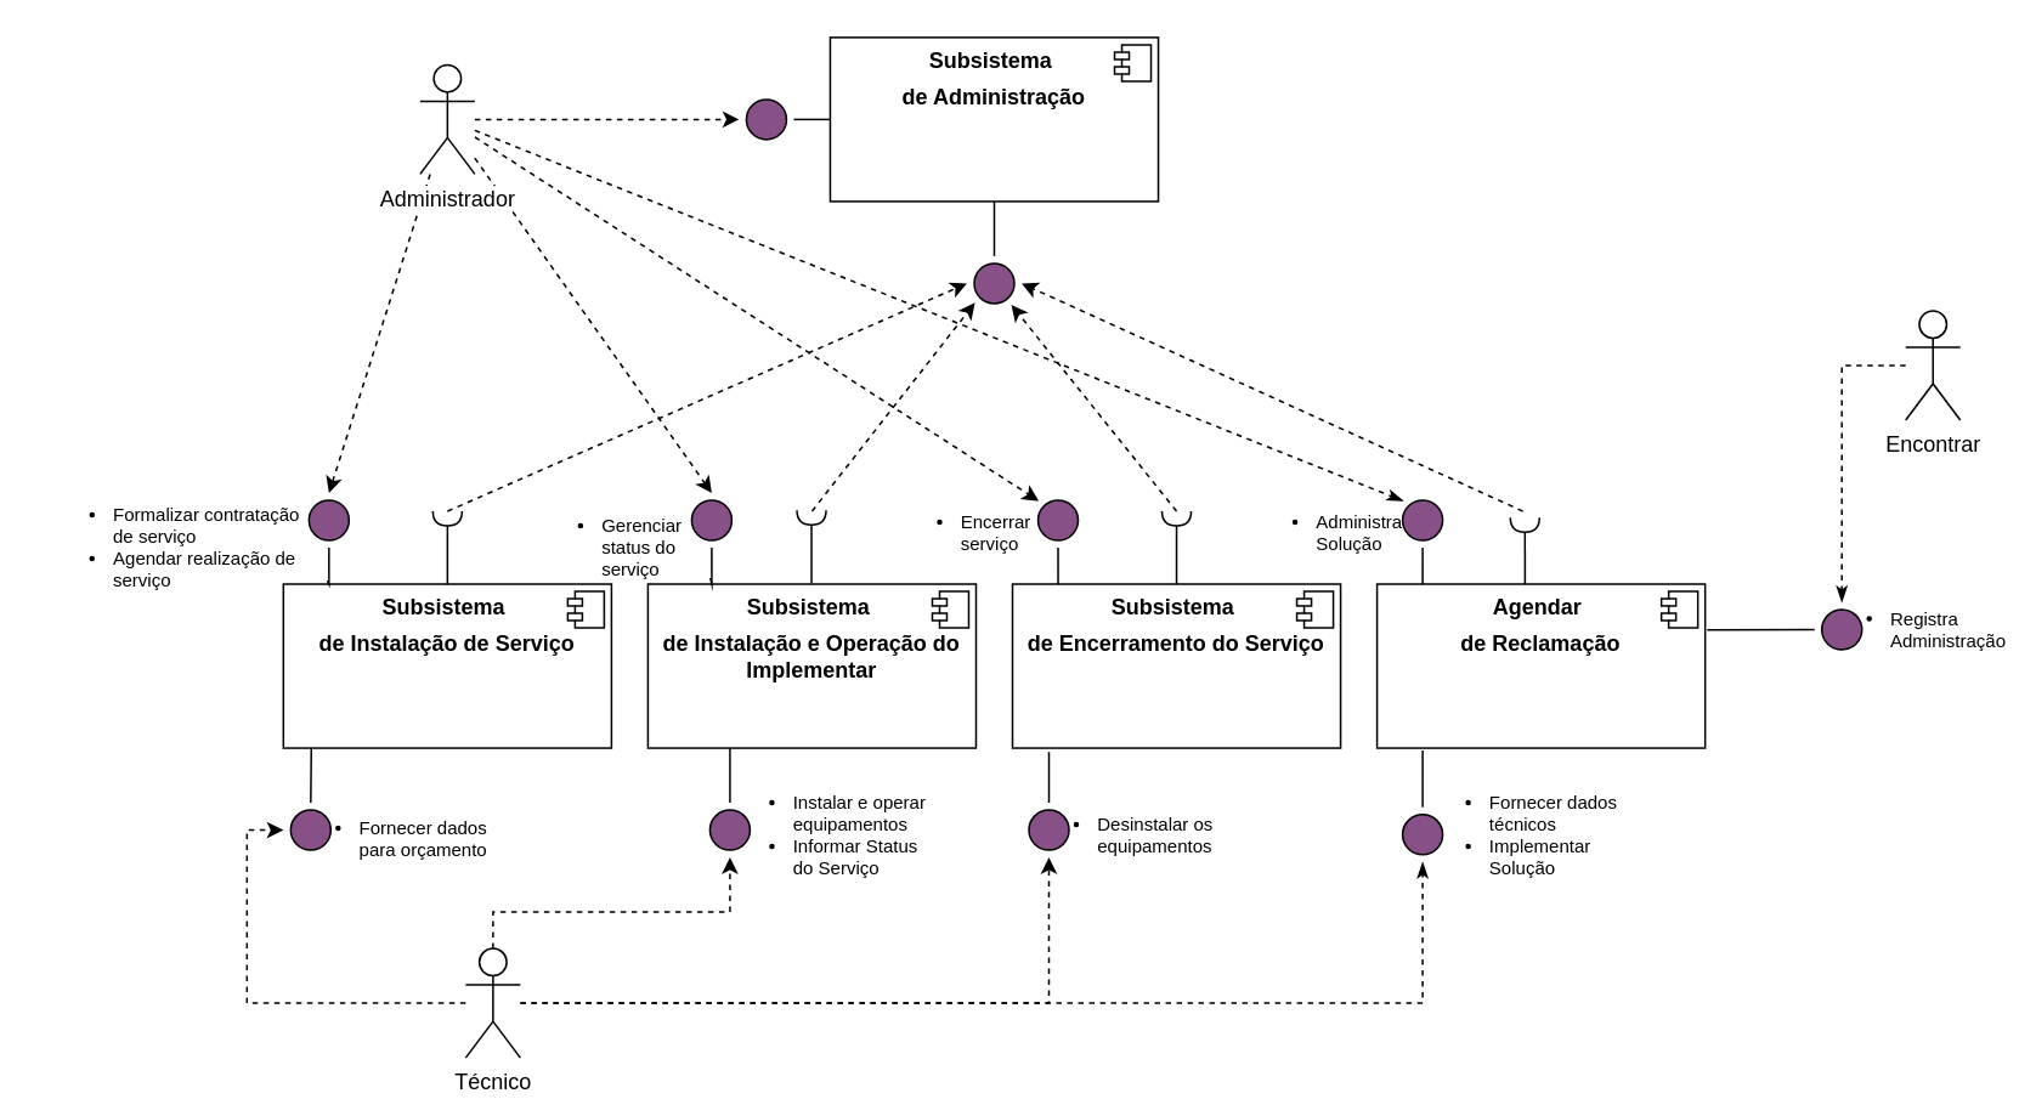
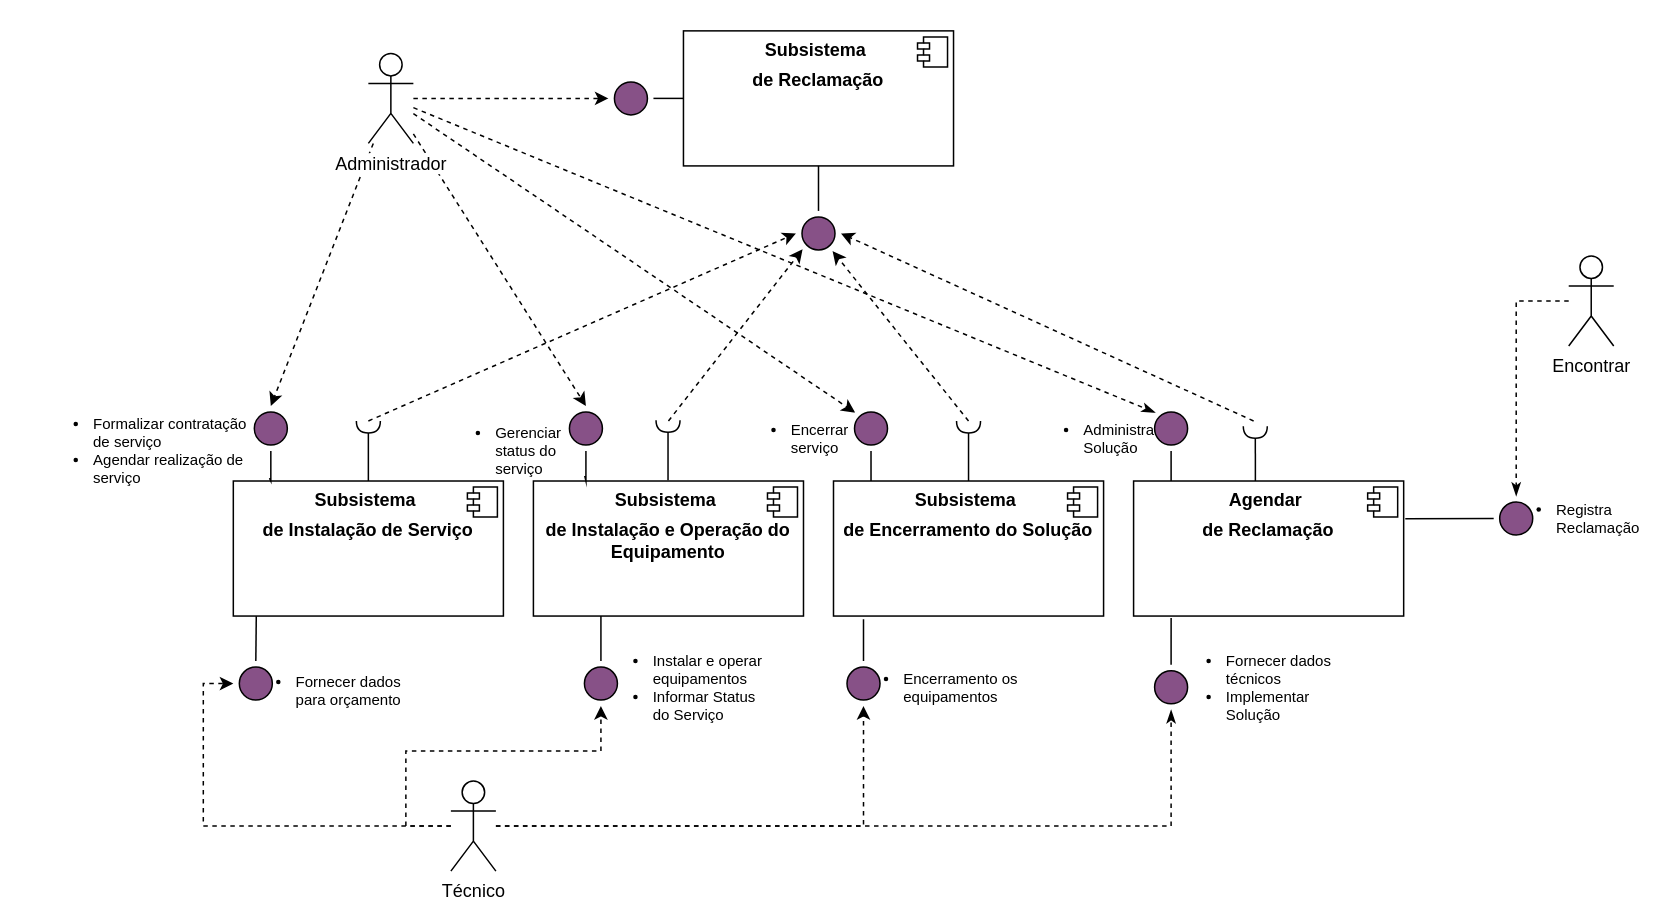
- <mxCell id="6" value="&lt;p style=&quot;margin: 0px ; margin-top: 6px ; text-align: center&quot;&gt;&lt;b&gt;Subsistema&amp;nbsp;&lt;/b&gt;&lt;/p&gt;&lt;p style=&quot;margin: 0px ; margin-top: 6px ; text-align: center&quot;&gt;&lt;b&gt;de Administração&lt;/b&gt;&lt;/p&gt;" style="align=left;overflow=fill;html=1;dropTarget=0;" parent="1" vertex="1"><mxGeometry x="455" y="20" width="180" height="90" as="geometry" /></mxCell>
+ <mxCell id="6" value="&lt;p style=&quot;margin: 0px ; margin-top: 6px ; text-align: center&quot;&gt;&lt;b&gt;Subsistema&amp;nbsp;&lt;/b&gt;&lt;/p&gt;&lt;p style=&quot;margin: 0px ; margin-top: 6px ; text-align: center&quot;&gt;&lt;b&gt;de Reclamação&lt;/b&gt;&lt;/p&gt;" style="align=left;overflow=fill;html=1;dropTarget=0;" parent="1" vertex="1"><mxGeometry x="455" y="20" width="180" height="90" as="geometry" /></mxCell>
- <mxCell id="21" value="Administrador" style="shape=umlActor;verticalLabelPosition=bottom;labelBackgroundColor=#ffffff;verticalAlign=top;html=1;outlineConnect=0;" parent="1" vertex="1"><mxGeometry x="230" y="35" width="30" height="60" as="geometry" /></mxCell>
+ <mxCell id="21" value="Administrador" style="shape=umlActor;verticalLabelPosition=bottom;labelBackgroundColor=#ffffff;verticalAlign=top;html=1;outlineConnect=0;" parent="1" vertex="1"><mxGeometry x="245" y="35" width="30" height="60" as="geometry" /></mxCell>
- <mxCell id="10" value="&lt;p style=&quot;margin: 0px ; margin-top: 6px ; text-align: center&quot;&gt;&lt;b&gt;Subsistema&amp;nbsp;&lt;/b&gt;&lt;/p&gt;&lt;p style=&quot;margin: 0px ; margin-top: 6px ; text-align: center&quot;&gt;&lt;b&gt;de Instalação e Operação do Implementar&lt;/b&gt;&lt;/p&gt;" style="align=left;overflow=fill;html=1;dropTarget=0;whiteSpace=wrap;" parent="1" vertex="1"><mxGeometry x="355" y="320" width="180" height="90" as="geometry" /></mxCell>
+ <mxCell id="10" value="&lt;p style=&quot;margin: 0px ; margin-top: 6px ; text-align: center&quot;&gt;&lt;b&gt;Subsistema&amp;nbsp;&lt;/b&gt;&lt;/p&gt;&lt;p style=&quot;margin: 0px ; margin-top: 6px ; text-align: center&quot;&gt;&lt;b&gt;de Instalação e Operação do Equipamento&lt;/b&gt;&lt;/p&gt;" style="align=left;overflow=fill;html=1;dropTarget=0;whiteSpace=wrap;" parent="1" vertex="1"><mxGeometry x="355" y="320" width="180" height="90" as="geometry" /></mxCell>
- <mxCell id="12" value="&lt;p style=&quot;margin: 0px ; margin-top: 6px ; text-align: center&quot;&gt;&lt;b&gt;Subsistema&amp;nbsp;&lt;/b&gt;&lt;/p&gt;&lt;p style=&quot;margin: 0px ; margin-top: 6px ; text-align: center&quot;&gt;&lt;b&gt;de Encerramento do Serviço&lt;/b&gt;&lt;/p&gt;" style="align=left;overflow=fill;html=1;dropTarget=0;whiteSpace=wrap;" parent="1" vertex="1"><mxGeometry x="555" y="320" width="180" height="90" as="geometry" /></mxCell>
+ <mxCell id="12" value="&lt;p style=&quot;margin: 0px ; margin-top: 6px ; text-align: center&quot;&gt;&lt;b&gt;Subsistema&amp;nbsp;&lt;/b&gt;&lt;/p&gt;&lt;p style=&quot;margin: 0px ; margin-top: 6px ; text-align: center&quot;&gt;&lt;b&gt;de Encerramento do Solução&lt;/b&gt;&lt;/p&gt;" style="align=left;overflow=fill;html=1;dropTarget=0;whiteSpace=wrap;" parent="1" vertex="1"><mxGeometry x="555" y="320" width="180" height="90" as="geometry" /></mxCell>
- <mxCell id="51" value="&lt;ul style=&quot;font-size: 10px&quot;&gt;&lt;li style=&quot;font-size: 10px&quot;&gt;Registra Administração&lt;/li&gt;&lt;/ul&gt;" style="text;html=1;strokeColor=none;fillColor=none;align=left;verticalAlign=middle;whiteSpace=wrap;rounded=0;fontSize=10;" parent="1" vertex="1"><mxGeometry x="995" y="327.5" width="100" height="35" as="geometry" /></mxCell>
+ <mxCell id="51" value="&lt;ul style=&quot;font-size: 10px&quot;&gt;&lt;li style=&quot;font-size: 10px&quot;&gt;Registra Reclamação&lt;/li&gt;&lt;/ul&gt;" style="text;html=1;strokeColor=none;fillColor=none;align=left;verticalAlign=middle;whiteSpace=wrap;rounded=0;fontSize=10;" parent="1" vertex="1"><mxGeometry x="995" y="327.5" width="100" height="35" as="geometry" /></mxCell>
- <mxCell id="4" value="&lt;ul style=&quot;font-size: 10px&quot;&gt;&lt;li style=&quot;font-size: 10px&quot;&gt;Desinstalar os equipamentos&lt;/li&gt;&lt;/ul&gt;" style="text;html=1;strokeColor=none;fillColor=none;align=left;verticalAlign=middle;whiteSpace=wrap;rounded=0;fontSize=10;" parent="1" vertex="1"><mxGeometry x="560" y="440" width="122.5" height="35" as="geometry" /></mxCell>
+ <mxCell id="4" value="&lt;ul style=&quot;font-size: 10px&quot;&gt;&lt;li style=&quot;font-size: 10px&quot;&gt;Encerramento os equipamentos&lt;/li&gt;&lt;/ul&gt;" style="text;html=1;strokeColor=none;fillColor=none;align=left;verticalAlign=middle;whiteSpace=wrap;rounded=0;fontSize=10;" parent="1" vertex="1"><mxGeometry x="560" y="440" width="122.5" height="35" as="geometry" /></mxCell>
- <mxCell id="36" value="Técnico" style="shape=umlActor;verticalLabelPosition=bottom;labelBackgroundColor=#ffffff;verticalAlign=top;html=1;outlineConnect=0;" parent="1" vertex="1"><mxGeometry x="255" y="520" width="30" height="60" as="geometry" /></mxCell>
+ <mxCell id="36" value="Técnico" style="shape=umlActor;verticalLabelPosition=bottom;labelBackgroundColor=#ffffff;verticalAlign=top;html=1;outlineConnect=0;" parent="1" vertex="1"><mxGeometry x="300" y="520" width="30" height="60" as="geometry" /></mxCell>
